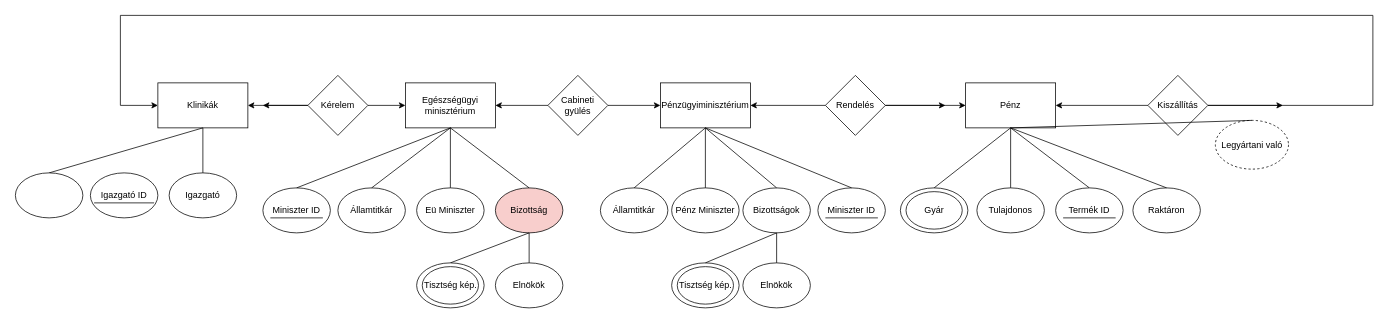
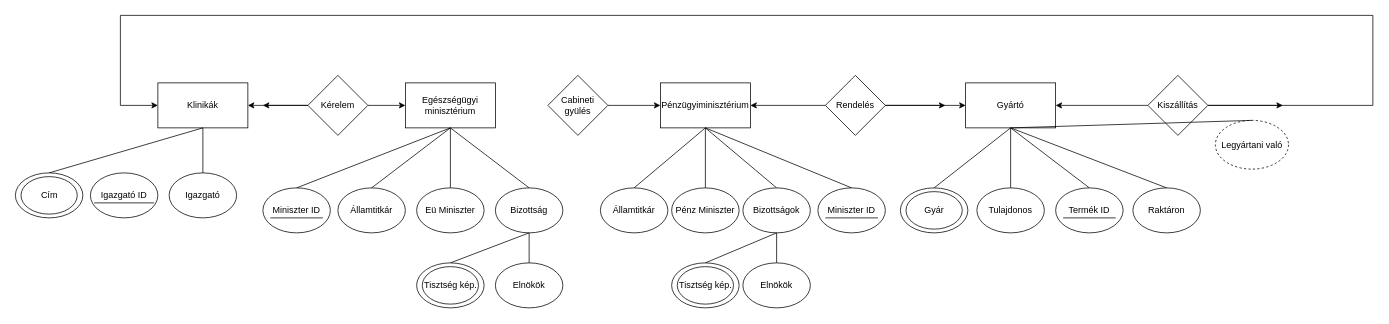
- <mxCell id="16" value="" style="endArrow=classic;html=1;rounded=0;entryX=1;entryY=0.5;entryDx=0;entryDy=0;exitX=0;exitY=0.5;exitDx=0;exitDy=0;" parent="1" source="15" target="13" edge="1"><mxGeometry width="50" height="50" relative="1" as="geometry"><mxPoint x="710" y="140" as="sourcePoint" /><mxPoint x="780" y="90" as="targetPoint" /></mxGeometry></mxCell>
- <mxCell id="4" value="Pénz" style="rounded=0;whiteSpace=wrap;html=1;" parent="1" vertex="1"><mxGeometry x="1287" y="110" width="120" height="60" as="geometry" /></mxCell>
+ <mxCell id="4" value="Gyártó" style="rounded=0;whiteSpace=wrap;html=1;" parent="1" vertex="1"><mxGeometry x="1287" y="110" width="120" height="60" as="geometry" /></mxCell>
+ <mxCell id="61" value="Cím" style="ellipse;whiteSpace=wrap;html=1;" vertex="1" parent="1"><mxGeometry x="27.5" y="235" width="75" height="50" as="geometry" /></mxCell>
- <mxCell id="22" value="Bizottság " style="ellipse;whiteSpace=wrap;html=1;fillColor=#f8cecc;" parent="1" vertex="1"><mxGeometry x="660" y="250" width="90" height="60" as="geometry" /></mxCell>
+ <mxCell id="22" value="Bizottság " style="ellipse;whiteSpace=wrap;html=1;" parent="1" vertex="1"><mxGeometry x="660" y="250" width="90" height="60" as="geometry" /></mxCell>
